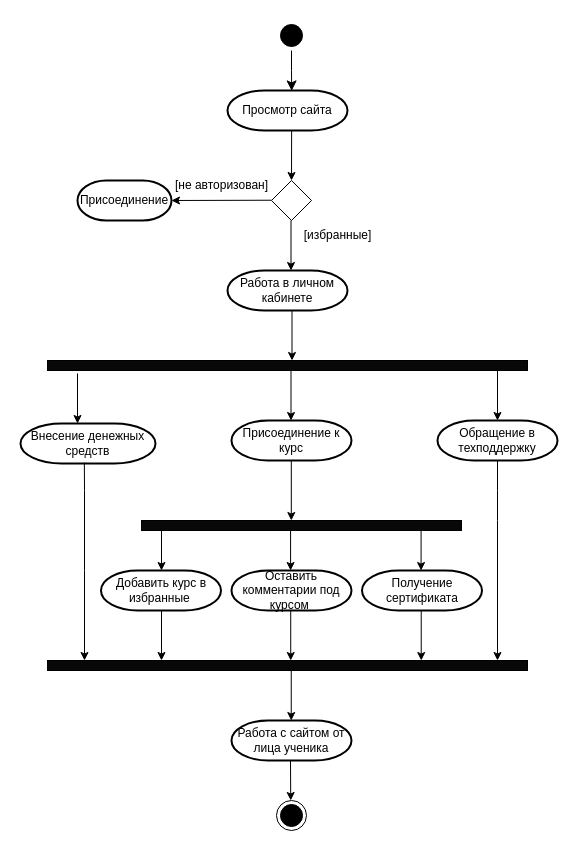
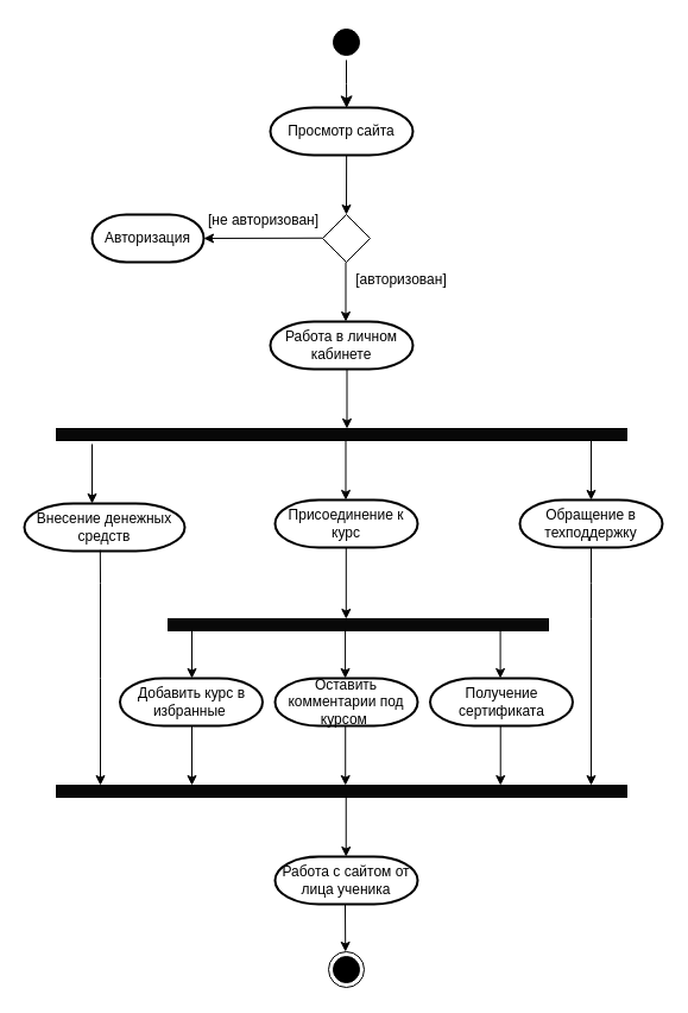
- <mxCell id="10" value="Присоединение" style="strokeWidth=2;html=1;shape=mxgraph.flowchart.terminator;whiteSpace=wrap;" parent="1" vertex="1"><mxGeometry x="77" y="180" width="94" height="40" as="geometry" /></mxCell>
+ <mxCell id="10" value="Авторизация" style="strokeWidth=2;html=1;shape=mxgraph.flowchart.terminator;whiteSpace=wrap;" parent="1" vertex="1"><mxGeometry x="77" y="180" width="94" height="40" as="geometry" /></mxCell>
- <mxCell id="7" value="[избранные]" style="text;html=1;align=center;verticalAlign=middle;resizable=0;points=[];autosize=1;strokeColor=none;fillColor=none;" parent="1" vertex="1"><mxGeometry x="287" y="220" width="100" height="30" as="geometry" /></mxCell>
+ <mxCell id="7" value="[авторизован]" style="text;html=1;align=center;verticalAlign=middle;resizable=0;points=[];autosize=1;strokeColor=none;fillColor=none;" parent="1" vertex="1"><mxGeometry x="287" y="220" width="100" height="30" as="geometry" /></mxCell>
